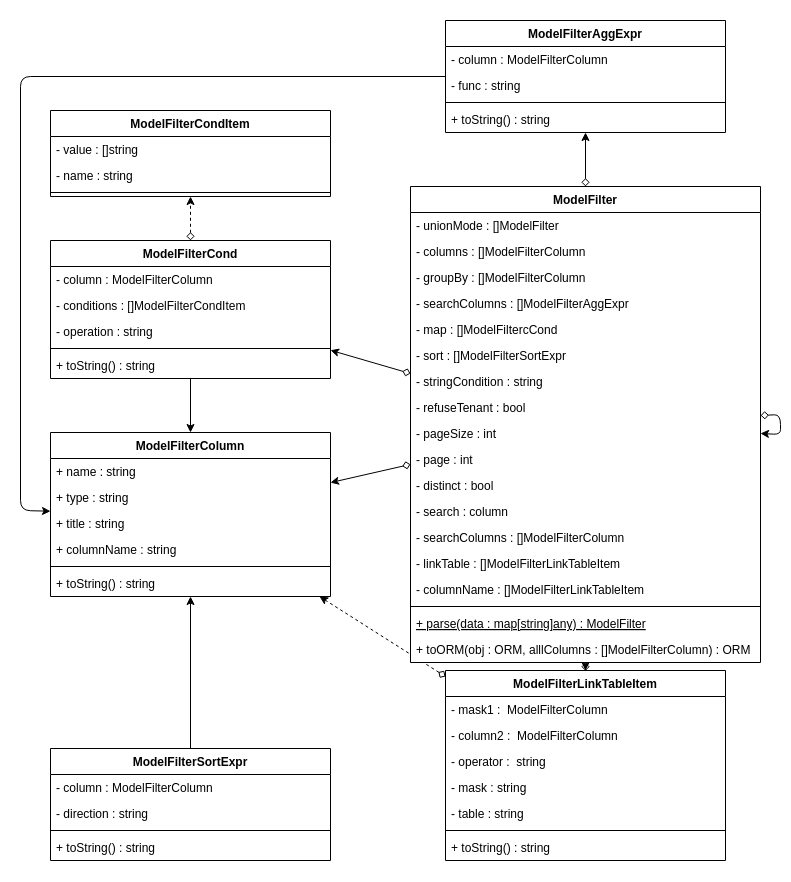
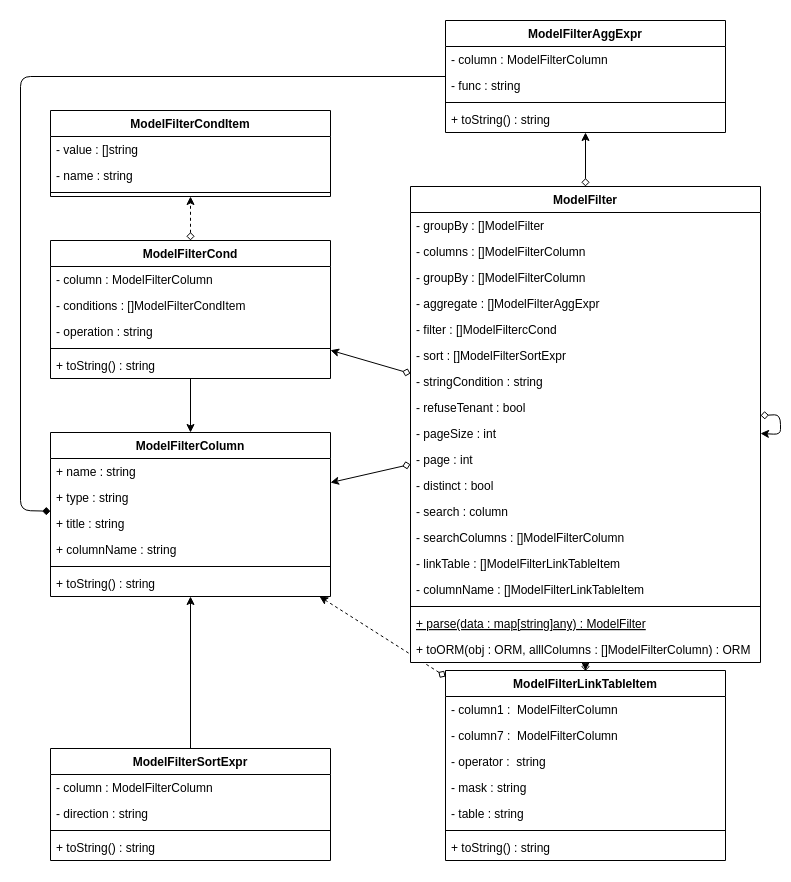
- <mxCell id="46" value="- unionMode : []ModelFilter" style="text;strokeColor=none;fillColor=none;align=left;verticalAlign=top;spacingLeft=4;spacingRight=4;overflow=hidden;rotatable=0;points=[[0,0.5],[1,0.5]];portConstraint=eastwest;" parent="45" vertex="1"><mxGeometry y="26" width="350" height="26" as="geometry" /></mxCell>
+ <mxCell id="46" value="- groupBy : []ModelFilter" style="text;strokeColor=none;fillColor=none;align=left;verticalAlign=top;spacingLeft=4;spacingRight=4;overflow=hidden;rotatable=0;points=[[0,0.5],[1,0.5]];portConstraint=eastwest;" parent="45" vertex="1"><mxGeometry y="26" width="350" height="26" as="geometry" /></mxCell>
- <mxCell id="49" value="- searchColumns : []ModelFilterAggExpr" style="text;strokeColor=none;fillColor=none;align=left;verticalAlign=top;spacingLeft=4;spacingRight=4;overflow=hidden;rotatable=0;points=[[0,0.5],[1,0.5]];portConstraint=eastwest;" parent="45" vertex="1"><mxGeometry y="104" width="350" height="26" as="geometry" /></mxCell>
+ <mxCell id="49" value="- aggregate : []ModelFilterAggExpr" style="text;strokeColor=none;fillColor=none;align=left;verticalAlign=top;spacingLeft=4;spacingRight=4;overflow=hidden;rotatable=0;points=[[0,0.5],[1,0.5]];portConstraint=eastwest;" parent="45" vertex="1"><mxGeometry y="104" width="350" height="26" as="geometry" /></mxCell>
- <mxCell id="50" value="- map : []ModelFiltercCond" style="text;strokeColor=none;fillColor=none;align=left;verticalAlign=top;spacingLeft=4;spacingRight=4;overflow=hidden;rotatable=0;points=[[0,0.5],[1,0.5]];portConstraint=eastwest;" parent="45" vertex="1"><mxGeometry y="130" width="350" height="26" as="geometry" /></mxCell>
+ <mxCell id="50" value="- filter : []ModelFiltercCond" style="text;strokeColor=none;fillColor=none;align=left;verticalAlign=top;spacingLeft=4;spacingRight=4;overflow=hidden;rotatable=0;points=[[0,0.5],[1,0.5]];portConstraint=eastwest;" parent="45" vertex="1"><mxGeometry y="130" width="350" height="26" as="geometry" /></mxCell>
- <mxCell id="9" style="edgeStyle=none;html=1;" parent="1" source="10" target="2" edge="1"><mxGeometry relative="1" as="geometry"><Array as="points"><mxPoint x="20" y="76" /><mxPoint x="20" y="510" /></Array></mxGeometry></mxCell>
+ <mxCell id="9" style="edgeStyle=none;html=1;endArrow=diamond;" parent="1" source="10" target="2" edge="1"><mxGeometry relative="1" as="geometry"><Array as="points"><mxPoint x="20" y="76" /><mxPoint x="20" y="510" /></Array></mxGeometry></mxCell>
- <mxCell id="35" value="- mask1 :  ModelFilterColumn" style="text;strokeColor=none;fillColor=none;align=left;verticalAlign=top;spacingLeft=4;spacingRight=4;overflow=hidden;rotatable=0;points=[[0,0.5],[1,0.5]];portConstraint=eastwest;" parent="34" vertex="1"><mxGeometry y="26" width="280" height="26" as="geometry" /></mxCell>
+ <mxCell id="35" value="- column1 :  ModelFilterColumn" style="text;strokeColor=none;fillColor=none;align=left;verticalAlign=top;spacingLeft=4;spacingRight=4;overflow=hidden;rotatable=0;points=[[0,0.5],[1,0.5]];portConstraint=eastwest;" parent="34" vertex="1"><mxGeometry y="26" width="280" height="26" as="geometry" /></mxCell>
- <mxCell id="36" value="- column2 :  ModelFilterColumn" style="text;strokeColor=none;fillColor=none;align=left;verticalAlign=top;spacingLeft=4;spacingRight=4;overflow=hidden;rotatable=0;points=[[0,0.5],[1,0.5]];portConstraint=eastwest;" parent="34" vertex="1"><mxGeometry y="52" width="280" height="26" as="geometry" /></mxCell>
+ <mxCell id="36" value="- column7 :  ModelFilterColumn" style="text;strokeColor=none;fillColor=none;align=left;verticalAlign=top;spacingLeft=4;spacingRight=4;overflow=hidden;rotatable=0;points=[[0,0.5],[1,0.5]];portConstraint=eastwest;" parent="34" vertex="1"><mxGeometry y="52" width="280" height="26" as="geometry" /></mxCell>
